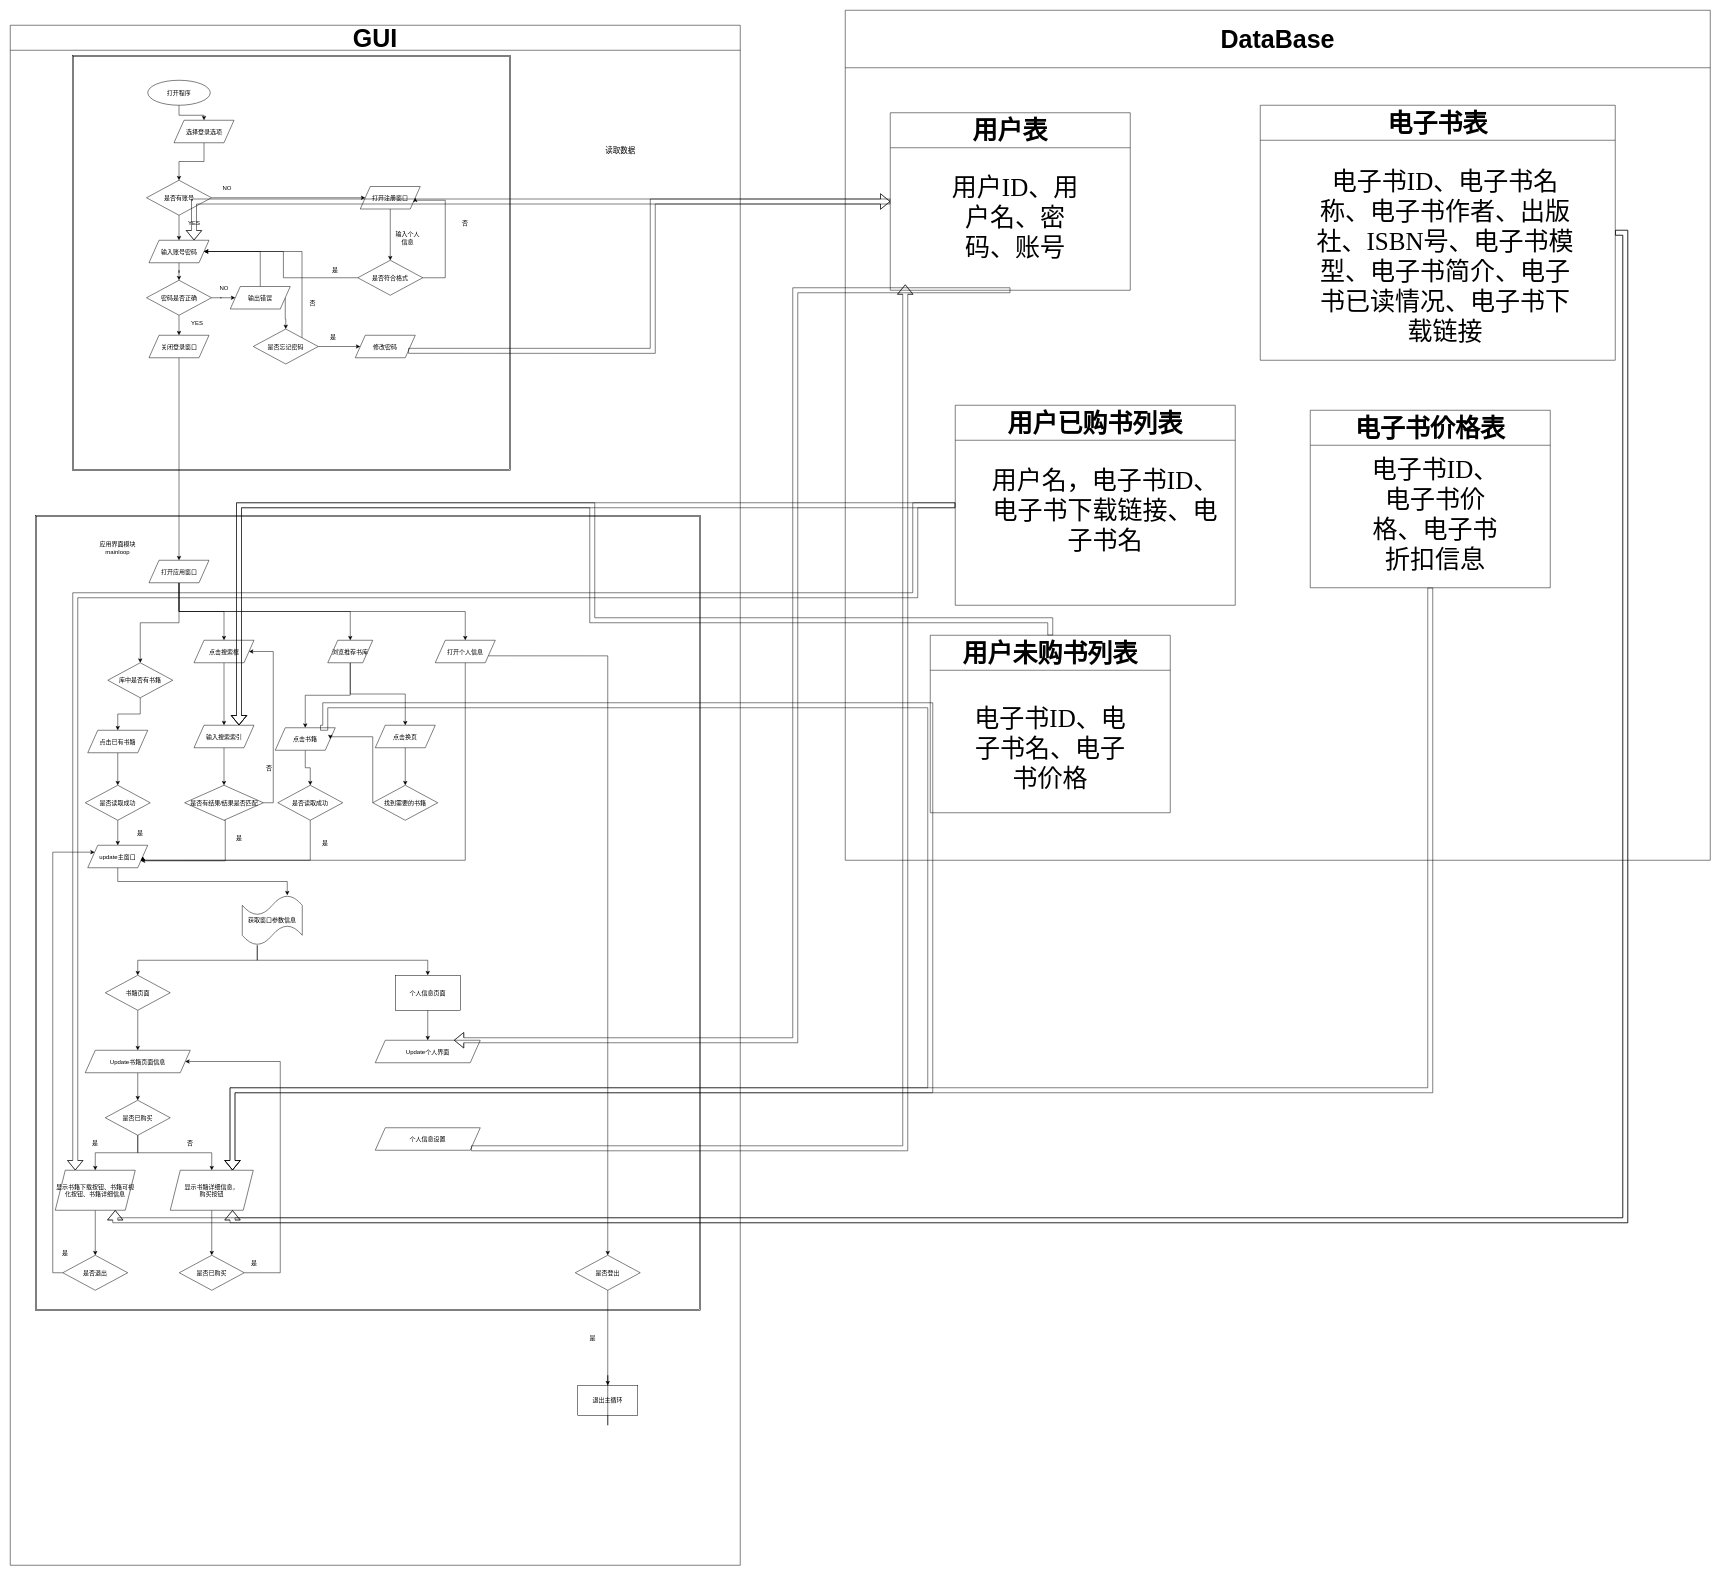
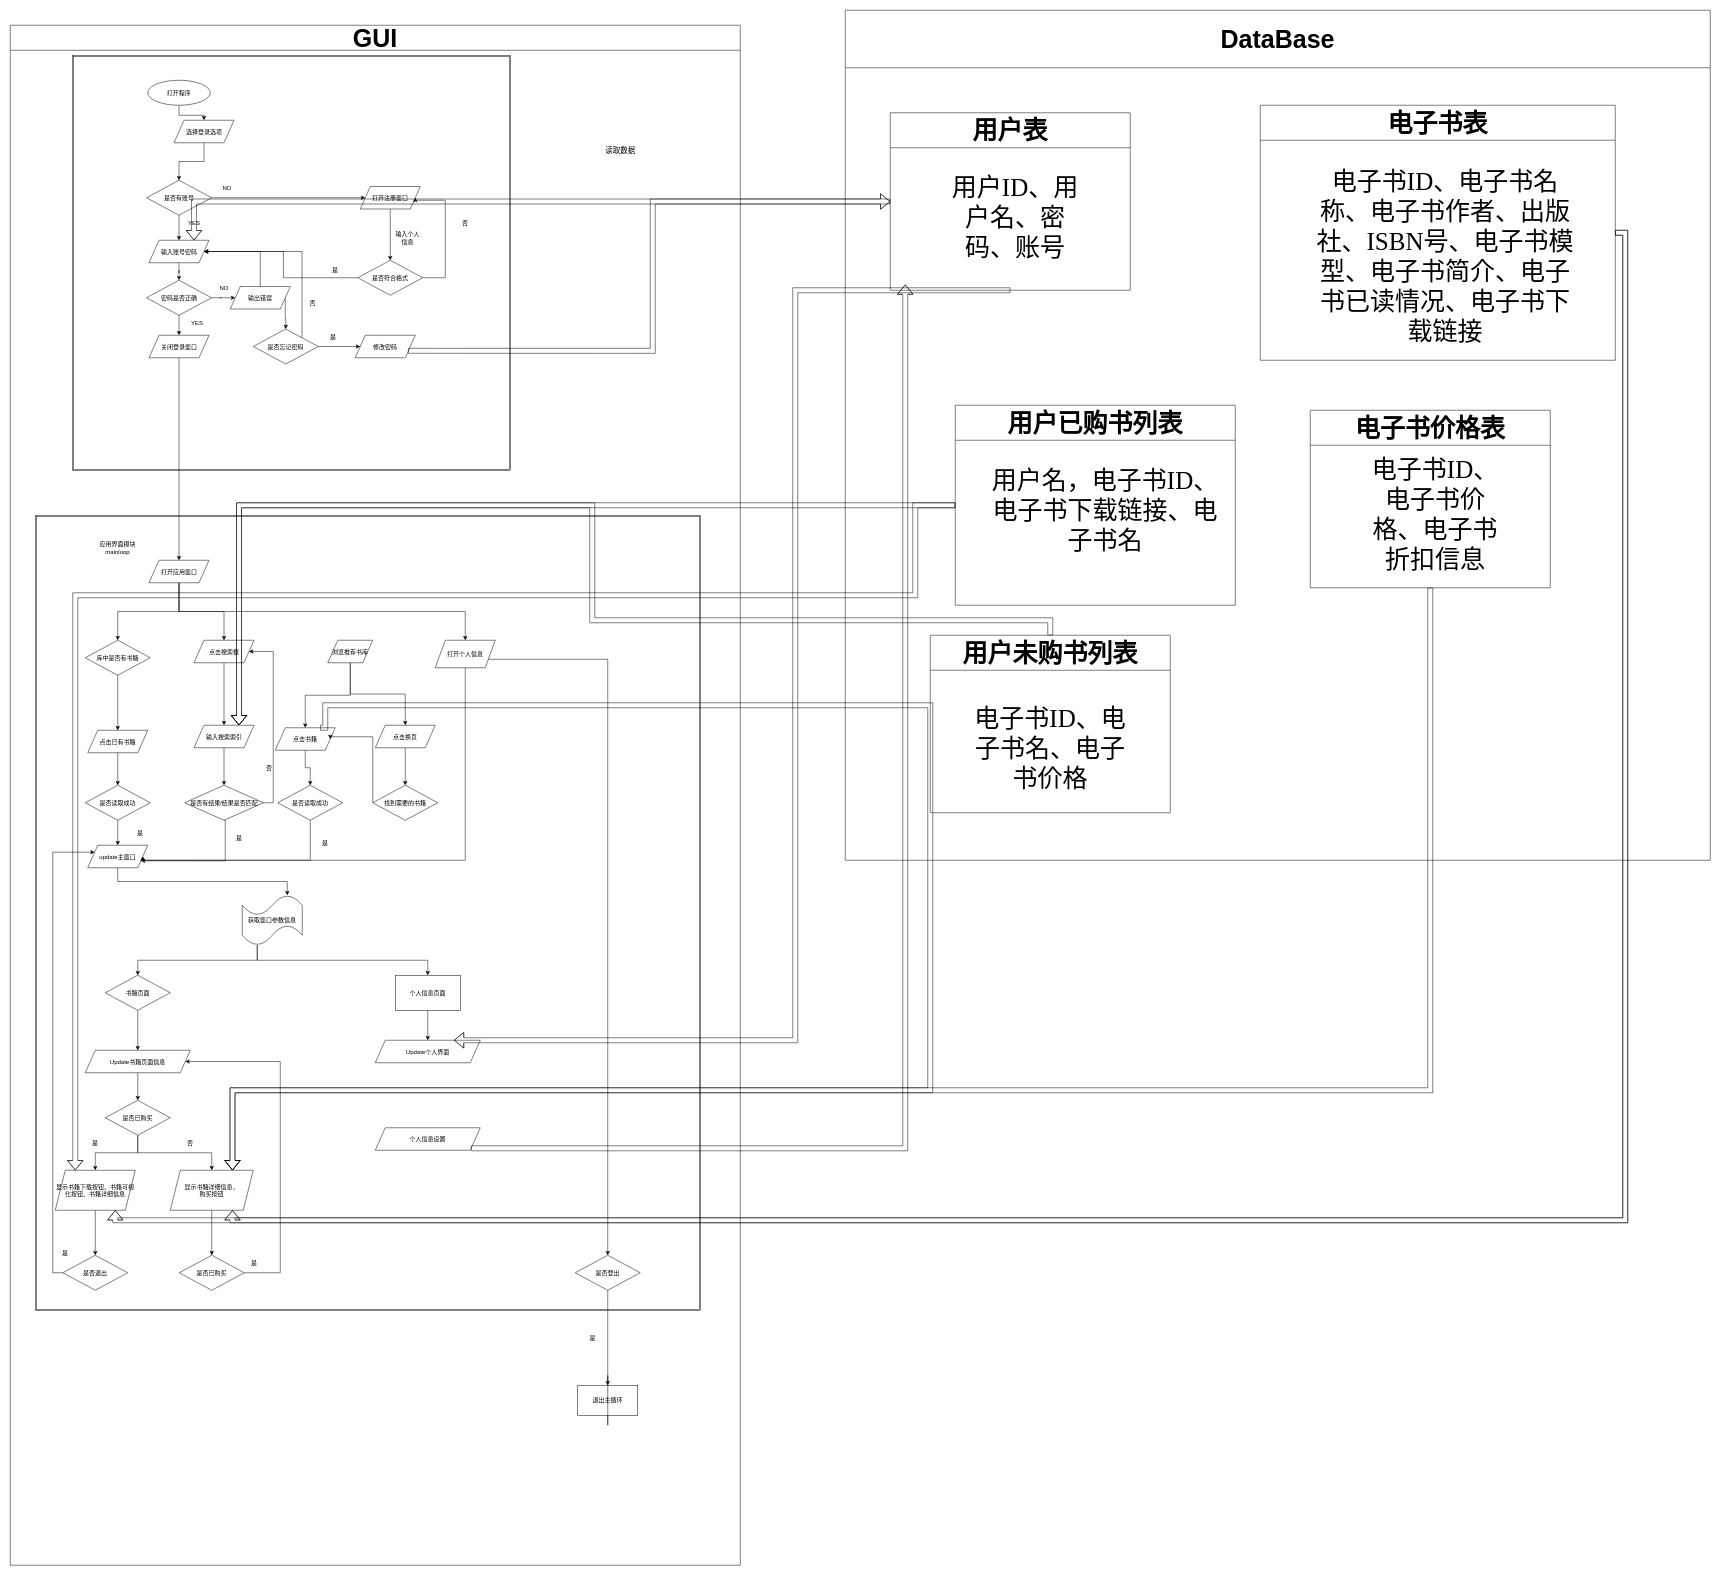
- <mxCell id="30" style="edgeStyle=orthogonalEdgeStyle;rounded=0;orthogonalLoop=1;jettySize=auto;html=1;exitX=0.5;exitY=1;exitDx=0;exitDy=0;entryX=0.5;entryY=0;entryDx=0;entryDy=0;" parent="2" source="32" target="46" edge="1"><mxGeometry relative="1" as="geometry" /></mxCell>
- <mxCell id="49" value="打开个人信息" style="shape=parallelogram;perimeter=parallelogramPerimeter;whiteSpace=wrap;html=1;fixedSize=1;" parent="2" vertex="1"><mxGeometry x="850" y="1230" width="120" height="45" as="geometry" /></mxCell>
+ <mxCell id="49" value="打开个人信息" style="shape=parallelogram;perimeter=parallelogramPerimeter;whiteSpace=wrap;html=1;fixedSize=1;" parent="2" vertex="1"><mxGeometry x="850" y="1230" width="120" height="55" as="geometry" /></mxCell>
- <mxCell id="52" value="库中是否有书籍" style="rhombus;whiteSpace=wrap;html=1;" parent="2" vertex="1"><mxGeometry x="195" y="1275" width="130" height="70" as="geometry" /></mxCell>
+ <mxCell id="52" value="库中是否有书籍" style="rhombus;whiteSpace=wrap;html=1;" parent="2" vertex="1"><mxGeometry x="150" y="1230" width="130" height="70" as="geometry" /></mxCell>
